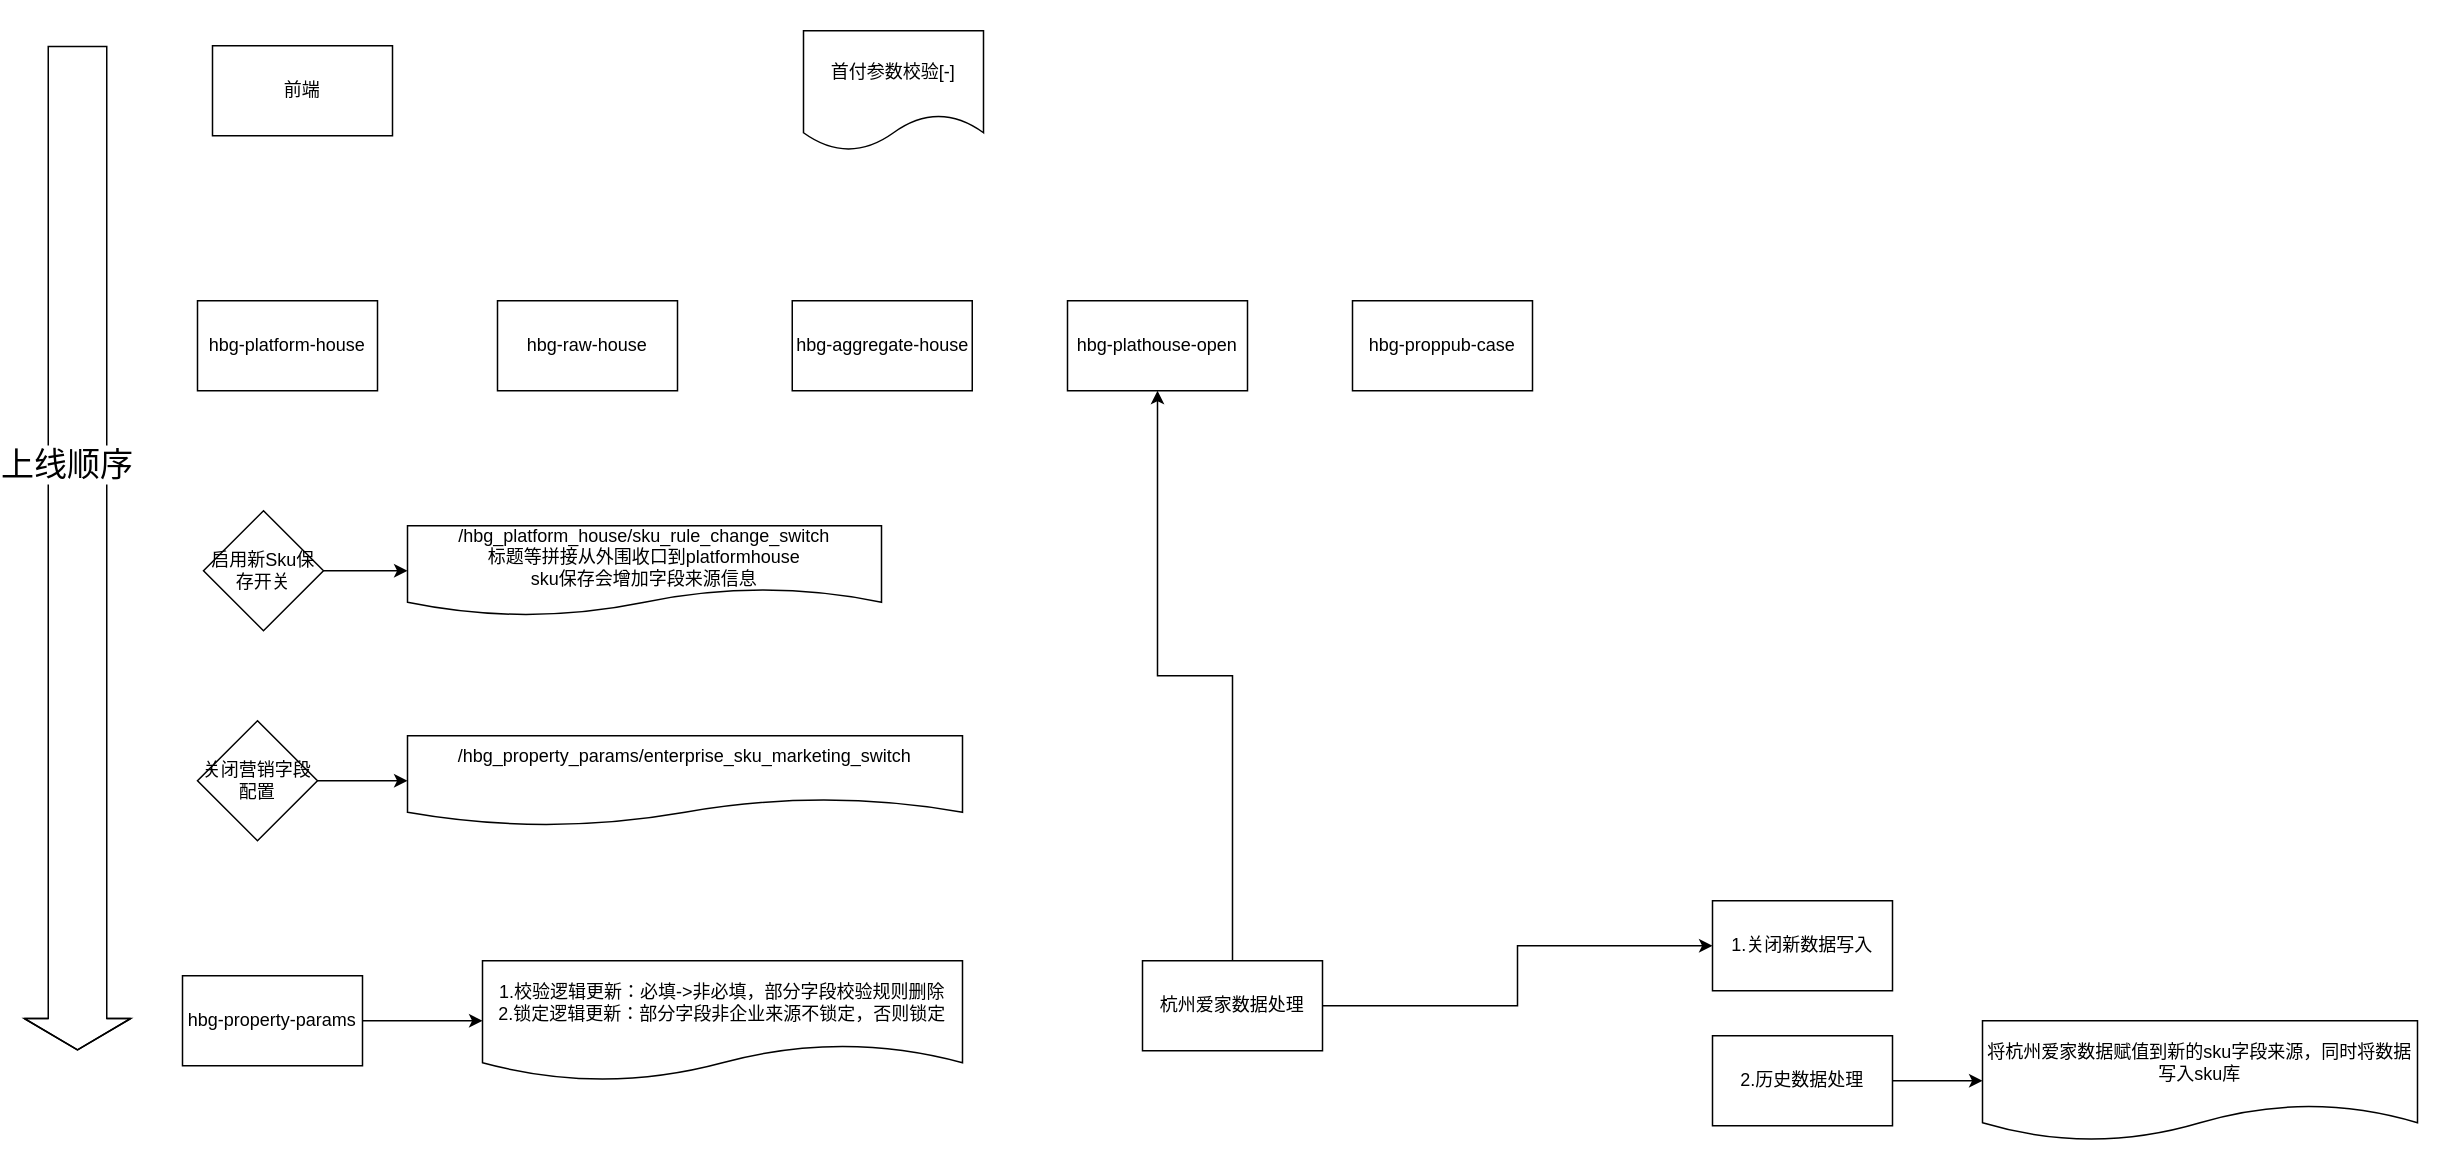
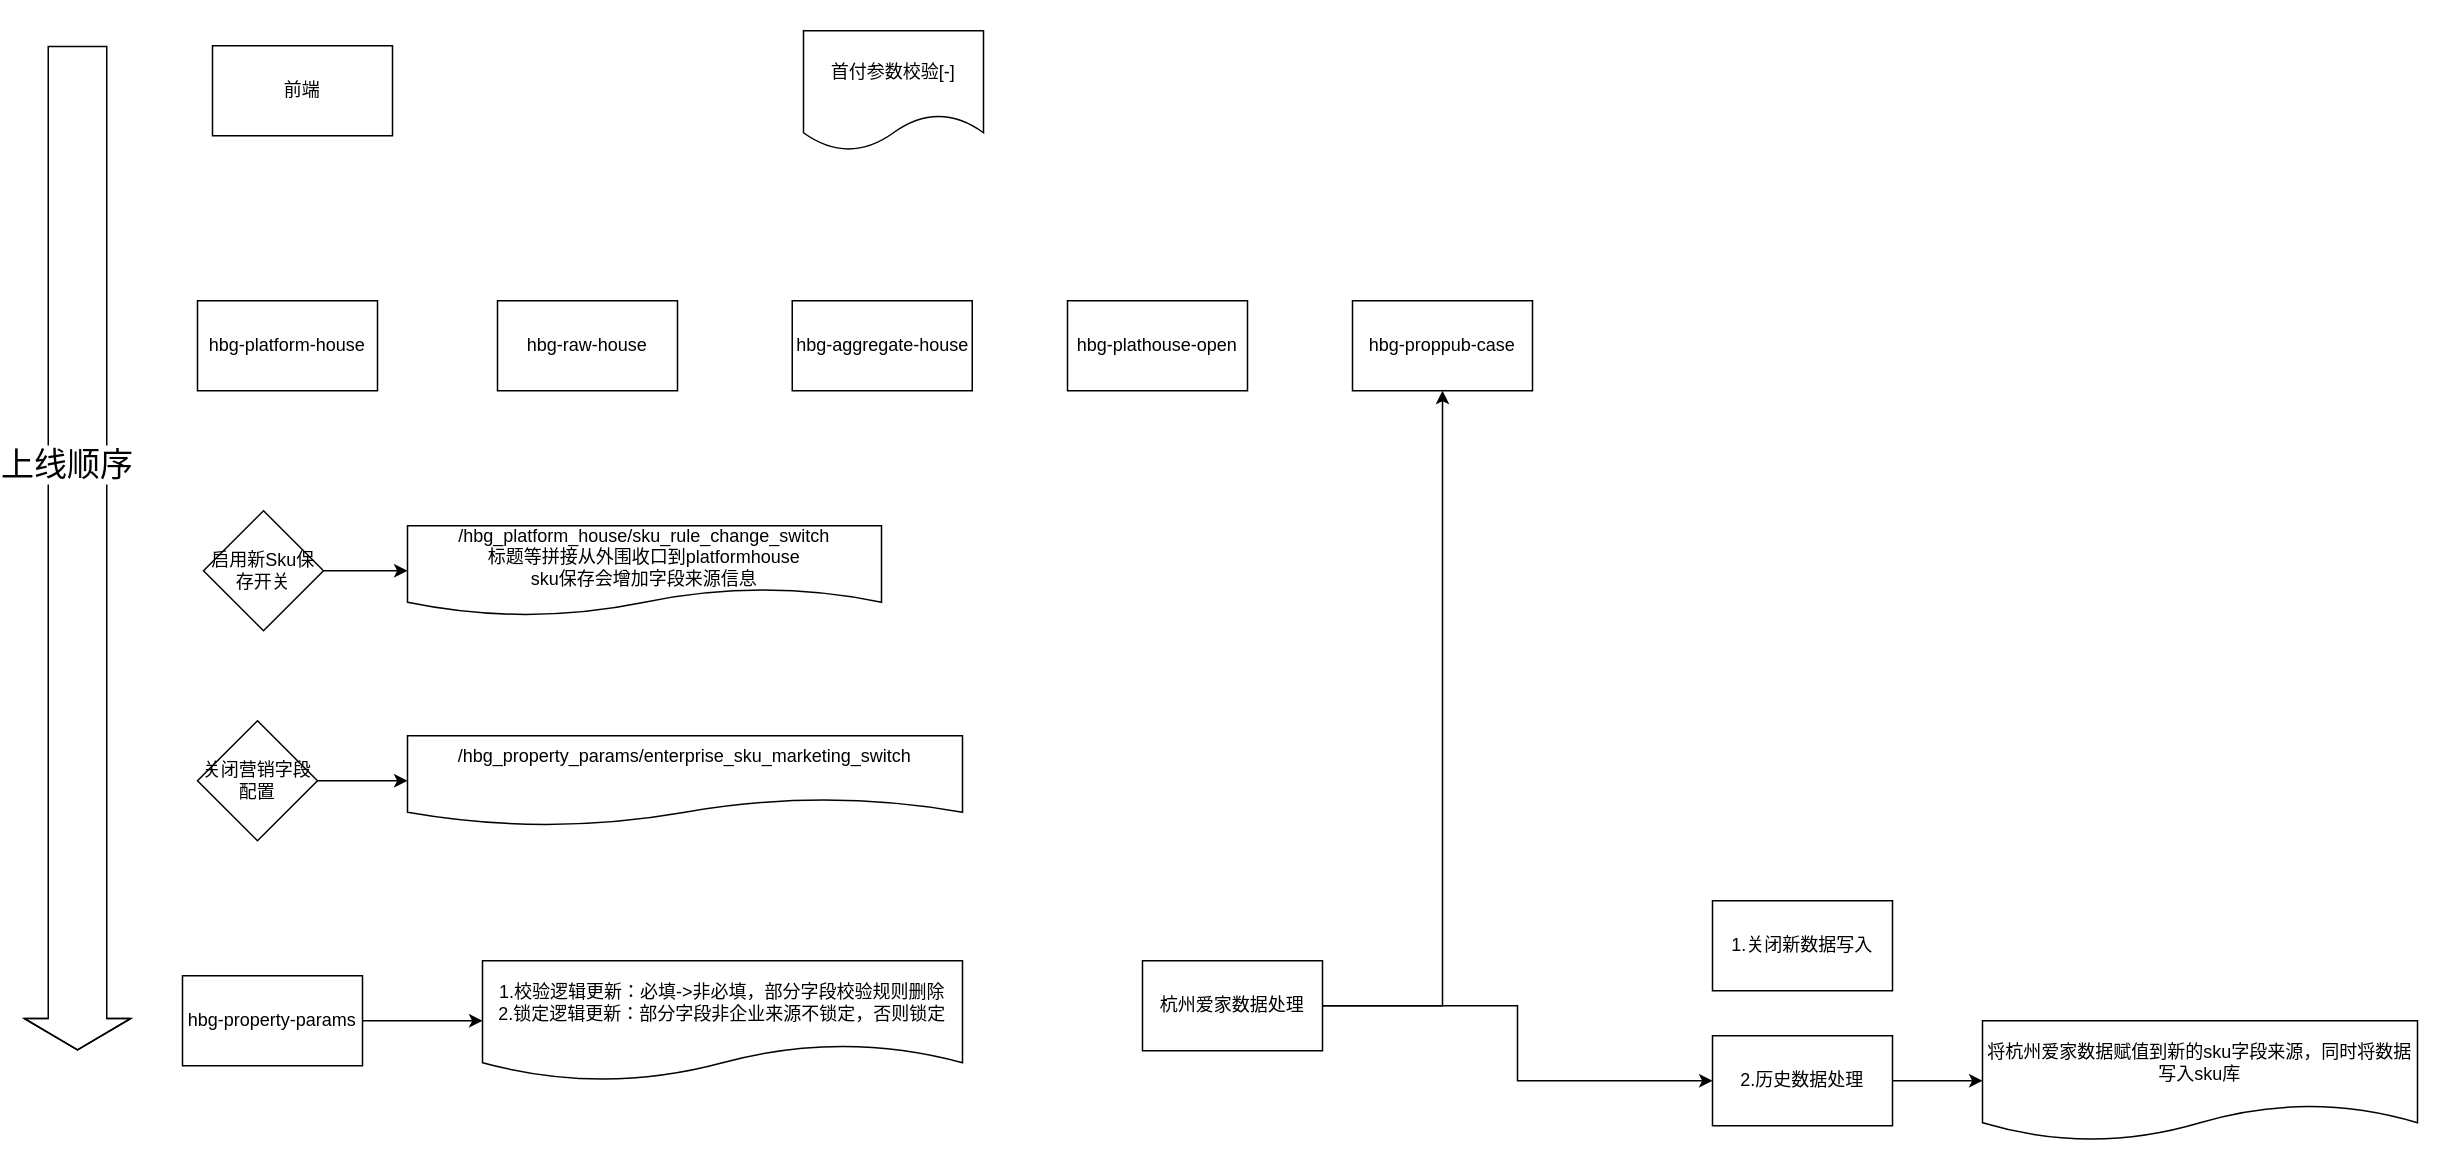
- <mxCell id="20" value="" style="edgeStyle=orthogonalEdgeStyle;rounded=0;orthogonalLoop=1;jettySize=auto;html=1;strokeColor=default;strokeWidth=1;fontSize=12;" edge="1" parent="1" source="22" target="4"><mxGeometry relative="1" as="geometry" /></mxCell>
+ <mxCell id="20" value="" style="edgeStyle=orthogonalEdgeStyle;rounded=0;orthogonalLoop=1;jettySize=auto;html=1;strokeColor=default;strokeWidth=1;fontSize=12;" edge="1" parent="1" source="22" target="25"><mxGeometry relative="1" as="geometry" /></mxCell>
- <mxCell id="21" value="" style="edgeStyle=orthogonalEdgeStyle;rounded=0;orthogonalLoop=1;jettySize=auto;html=1;strokeColor=default;strokeWidth=1;fontSize=12;" edge="1" parent="1" source="22" target="26"><mxGeometry relative="1" as="geometry" /></mxCell>
+ <mxCell id="21" value="" style="edgeStyle=orthogonalEdgeStyle;rounded=0;orthogonalLoop=1;jettySize=auto;html=1;strokeColor=default;strokeWidth=1;fontSize=12;" edge="1" parent="1" source="22" target="7"><mxGeometry relative="1" as="geometry" /></mxCell>
